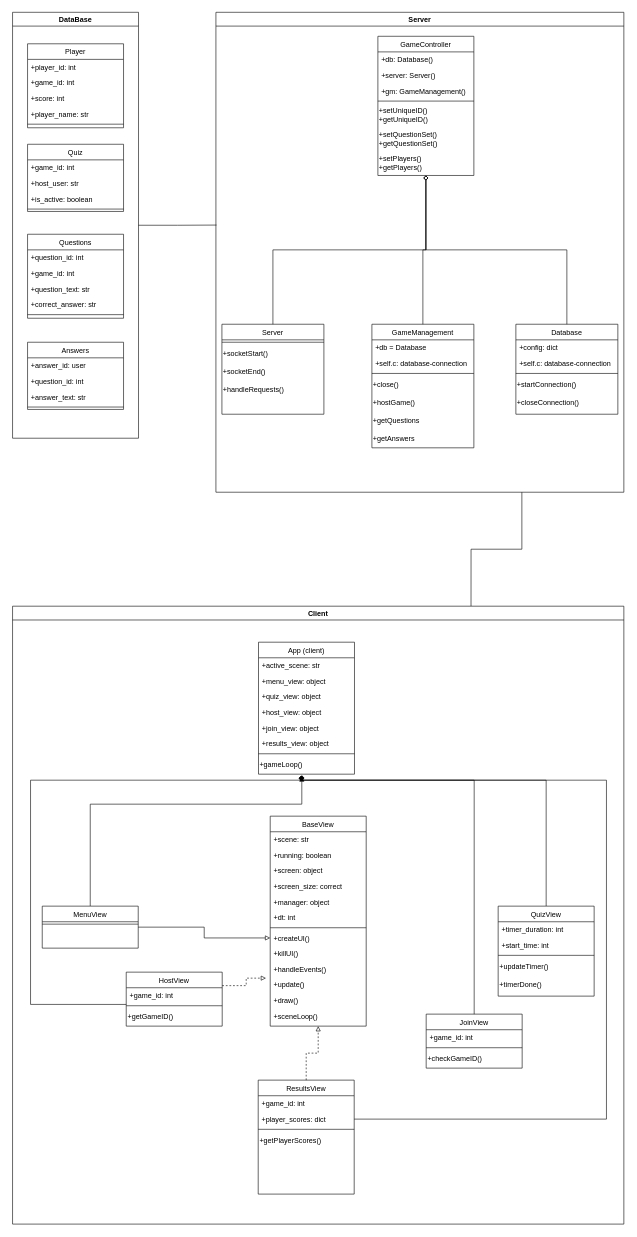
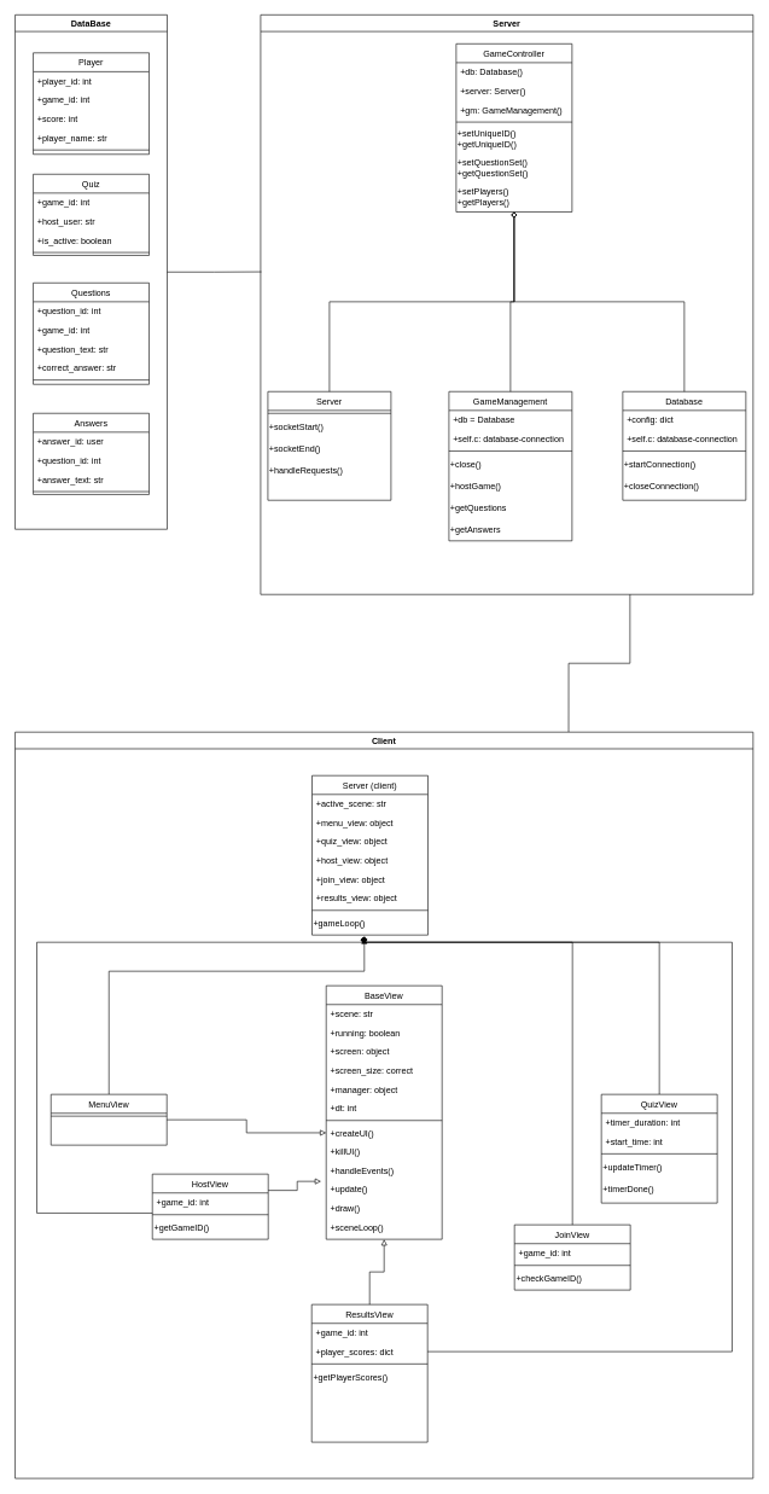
- <mxCell id="28" value="App (client)" style="swimlane;fontStyle=0;align=center;verticalAlign=top;childLayout=stackLayout;horizontal=1;startSize=26;horizontalStack=0;resizeParent=1;resizeLast=0;collapsible=1;marginBottom=0;rounded=0;shadow=0;strokeWidth=1;" vertex="1" parent="27"><mxGeometry x="410" y="60" width="160" height="220" as="geometry"><mxRectangle x="340" y="380" width="170" height="26" as="alternateBounds" /></mxGeometry></mxCell>
+ <mxCell id="28" value="Server (client)" style="swimlane;fontStyle=0;align=center;verticalAlign=top;childLayout=stackLayout;horizontal=1;startSize=26;horizontalStack=0;resizeParent=1;resizeLast=0;collapsible=1;marginBottom=0;rounded=0;shadow=0;strokeWidth=1;" vertex="1" parent="27"><mxGeometry x="410" y="60" width="160" height="220" as="geometry"><mxRectangle x="340" y="380" width="170" height="26" as="alternateBounds" /></mxGeometry></mxCell>
- <mxCell id="66" style="edgeStyle=orthogonalEdgeStyle;rounded=0;orthogonalLoop=1;jettySize=auto;html=1;exitX=1;exitY=0.25;exitDx=0;exitDy=0;entryX=-0.044;entryY=0.077;entryDx=0;entryDy=0;entryPerimeter=0;endArrow=block;endFill=0;dashed=1;" edge="1" parent="27" source="48" target="63"><mxGeometry relative="1" as="geometry" /></mxCell>
+ <mxCell id="66" style="edgeStyle=orthogonalEdgeStyle;rounded=0;orthogonalLoop=1;jettySize=auto;html=1;exitX=1;exitY=0.25;exitDx=0;exitDy=0;entryX=-0.044;entryY=0.077;entryDx=0;entryDy=0;entryPerimeter=0;endArrow=block;endFill=0;" edge="1" parent="27" source="48" target="63"><mxGeometry relative="1" as="geometry" /></mxCell>
- <mxCell id="76" style="edgeStyle=orthogonalEdgeStyle;rounded=0;orthogonalLoop=1;jettySize=auto;html=1;exitX=0.5;exitY=0;exitDx=0;exitDy=0;entryX=0.5;entryY=1;entryDx=0;entryDy=0;endArrow=block;endFill=0;dashed=1;" edge="1" parent="27" source="71" target="52"><mxGeometry relative="1" as="geometry" /></mxCell>
+ <mxCell id="76" style="edgeStyle=orthogonalEdgeStyle;rounded=0;orthogonalLoop=1;jettySize=auto;html=1;exitX=0.5;exitY=0;exitDx=0;exitDy=0;entryX=0.5;entryY=1;entryDx=0;entryDy=0;endArrow=block;endFill=0;" edge="1" parent="27" source="71" target="52"><mxGeometry relative="1" as="geometry" /></mxCell>
